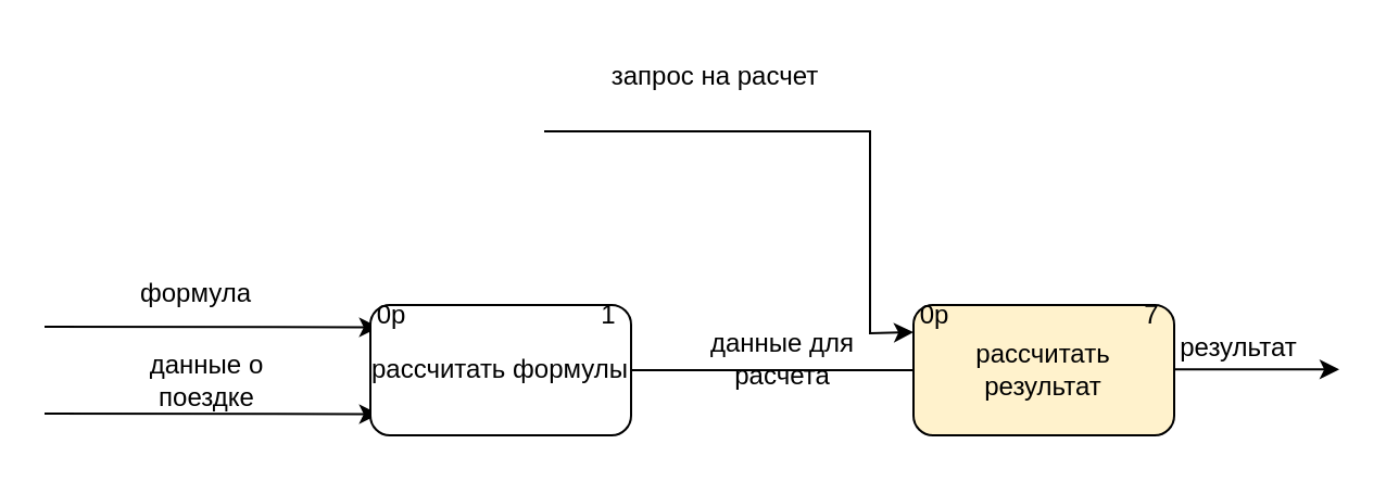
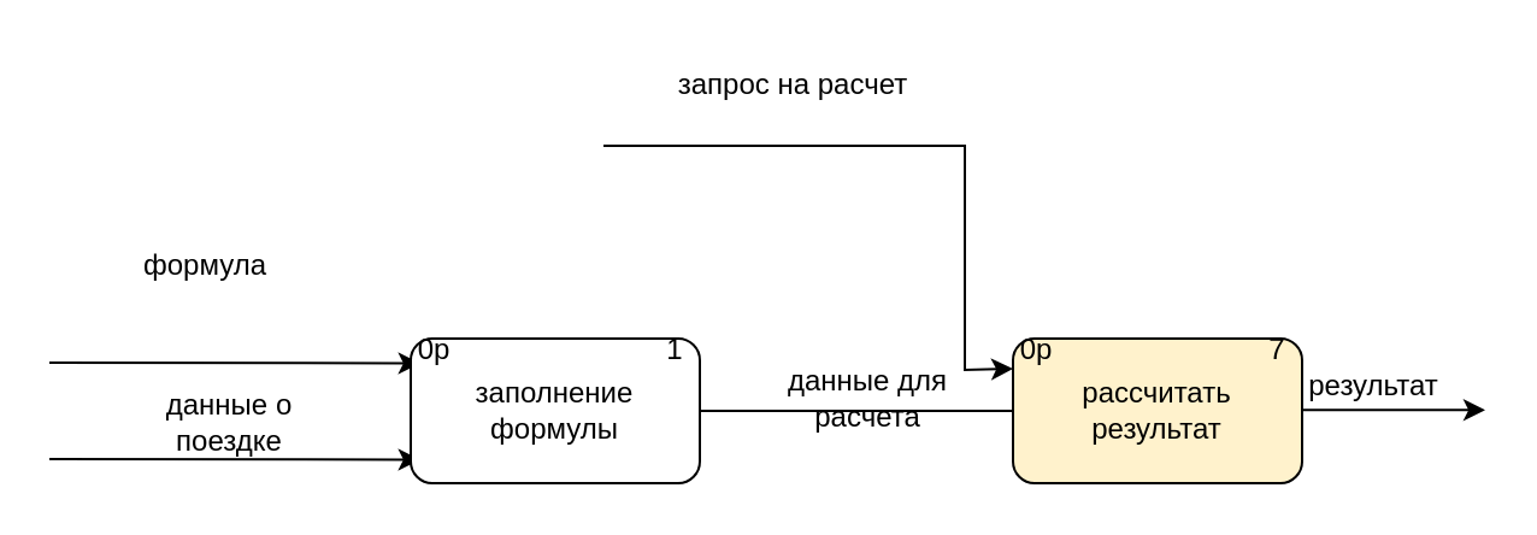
- <mxCell id="5" value="формула" style="text;html=1;strokeColor=none;fillColor=none;align=center;verticalAlign=middle;whiteSpace=wrap;rounded=0;" vertex="1" parent="1"><mxGeometry x="60" y="120" width="60" height="30" as="geometry" /></mxCell>
+ <mxCell id="5" value="формула" style="text;html=1;strokeColor=none;fillColor=none;align=center;verticalAlign=middle;whiteSpace=wrap;rounded=0;" vertex="1" parent="1"><mxGeometry x="55" y="95" width="60" height="30" as="geometry" /></mxCell>
- <mxCell id="8" value="рассчитать формулы" style="rounded=1;whiteSpace=wrap;html=1;" vertex="1" parent="1"><mxGeometry x="170" y="140" width="120" height="60" as="geometry" /></mxCell>
+ <mxCell id="8" value="заполнение формулы" style="rounded=1;whiteSpace=wrap;html=1;" vertex="1" parent="1"><mxGeometry x="170" y="140" width="120" height="60" as="geometry" /></mxCell>
